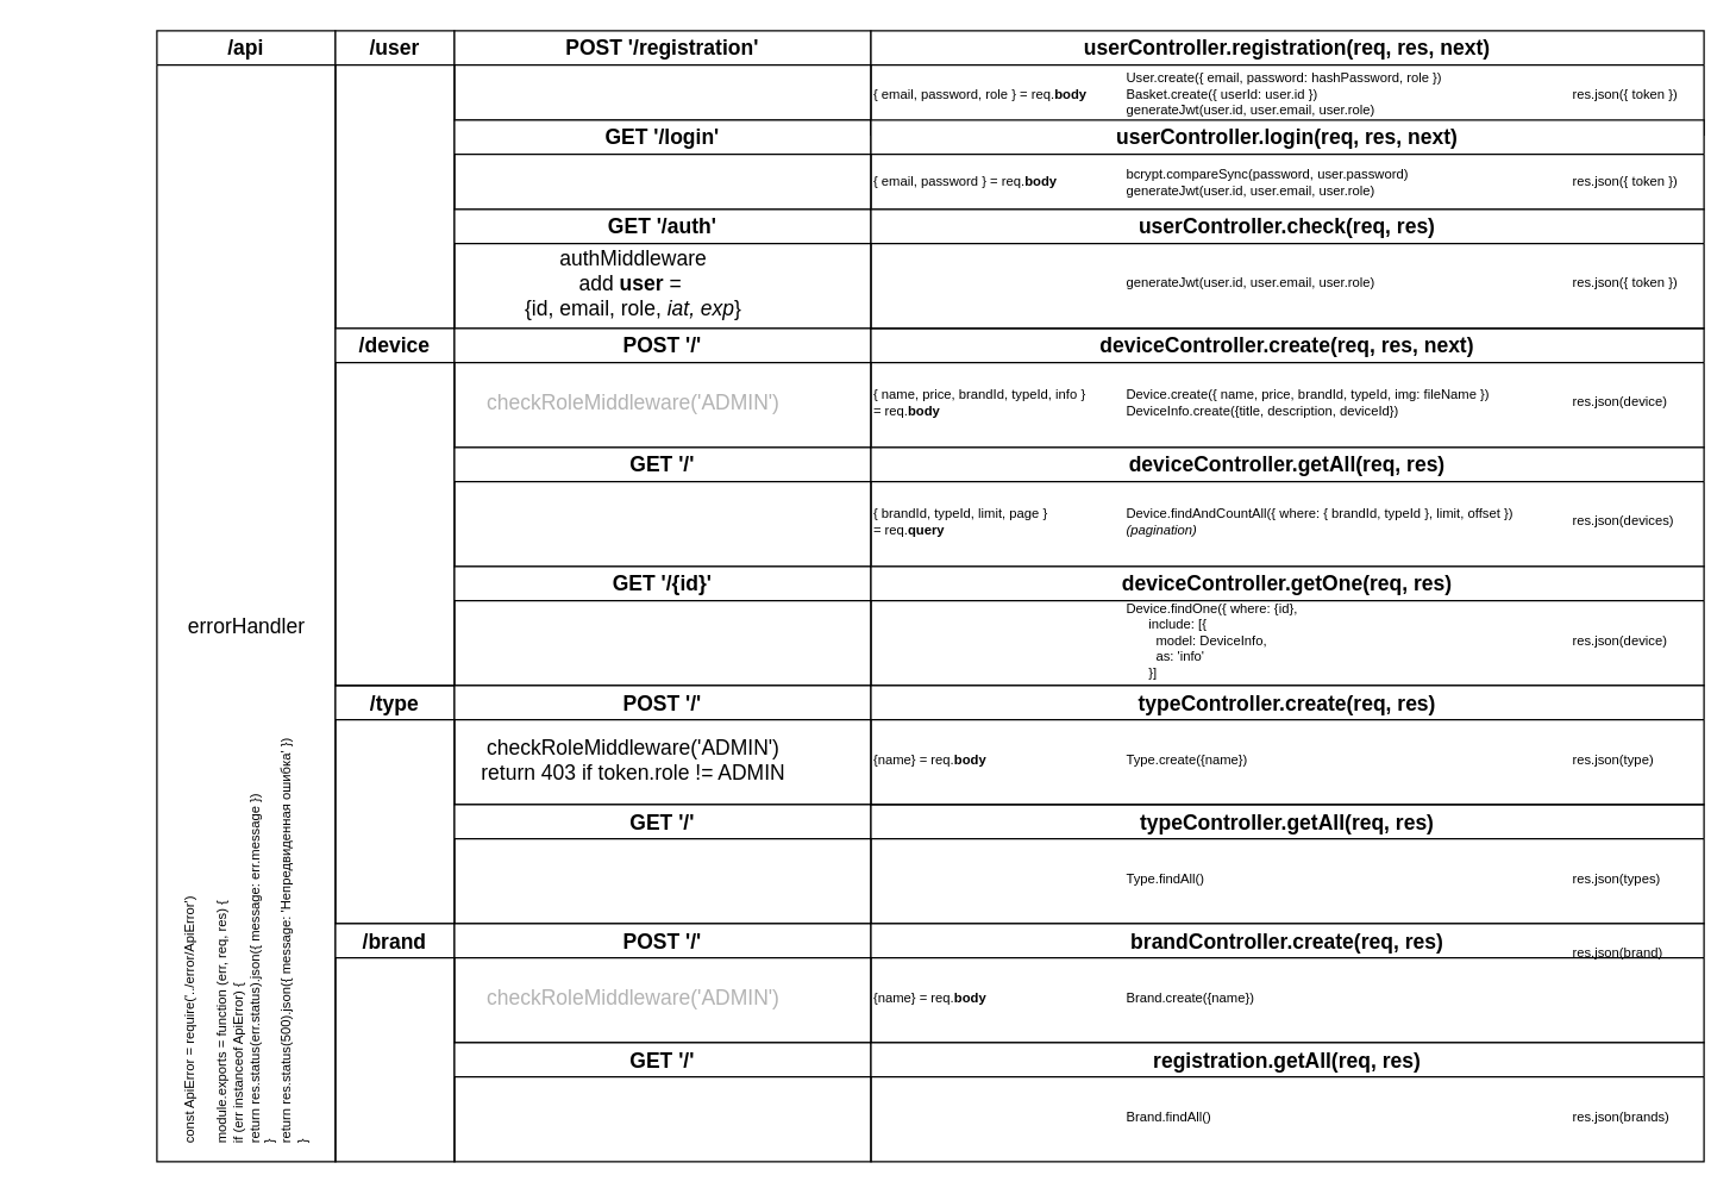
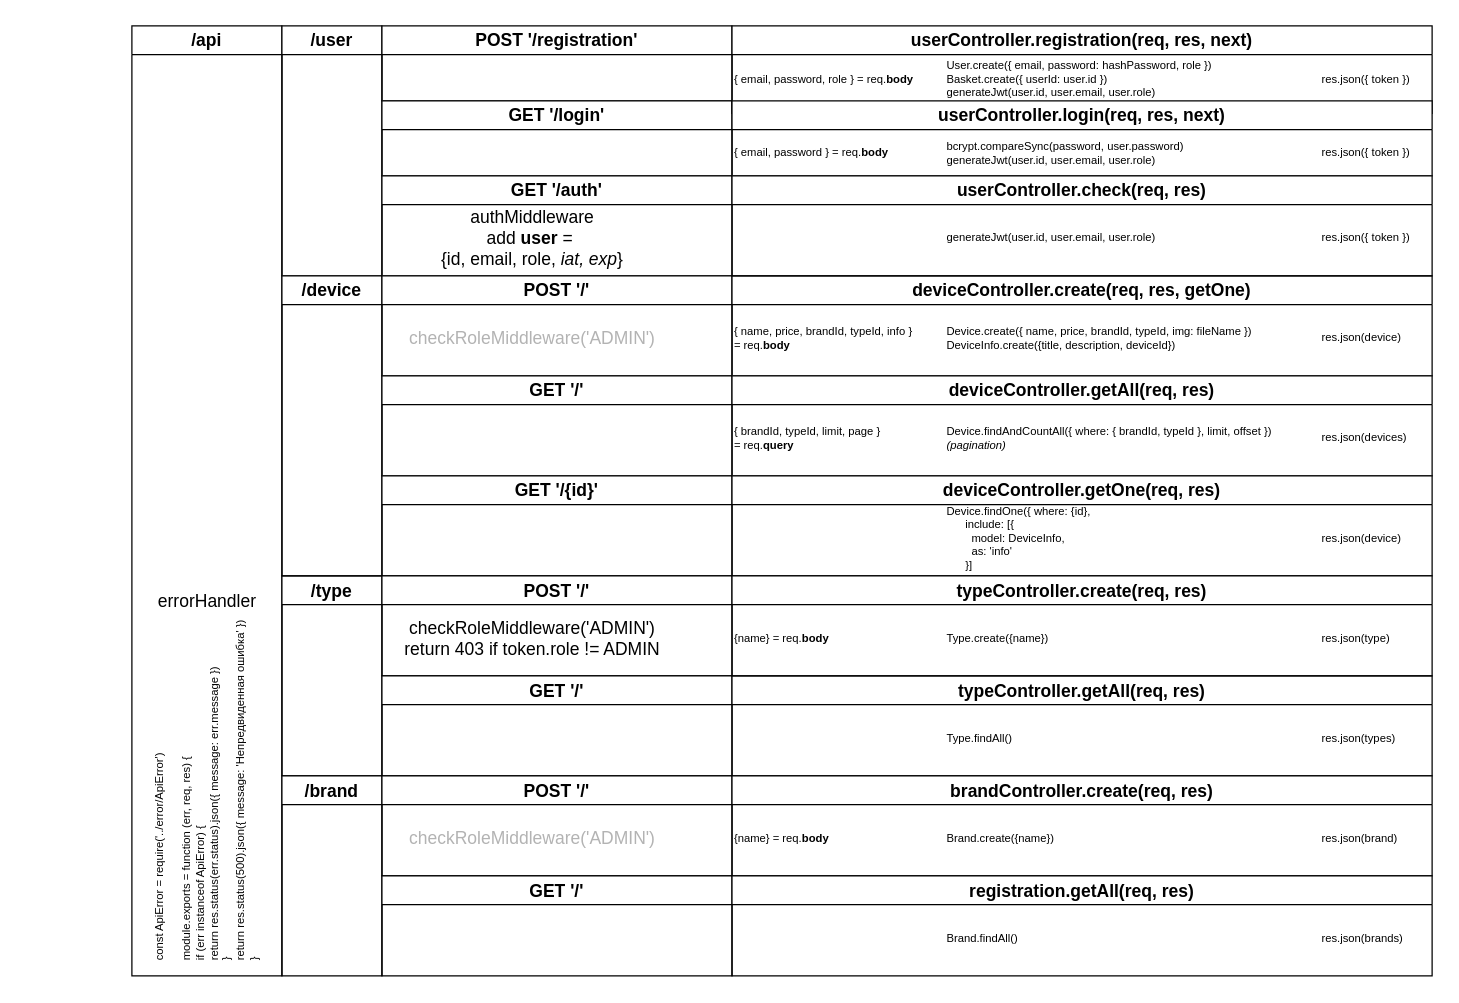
- <mxCell id="31" value="deviceController.create(req, res, next)" style="swimlane;whiteSpace=wrap;fontSize=14;" vertex="1" parent="1"><mxGeometry x="585" y="220" width="560" height="80" as="geometry" /></mxCell>
+ <mxCell id="31" value="deviceController.create(req, res, getOne)" style="swimlane;whiteSpace=wrap;fontSize=14;" vertex="1" parent="1"><mxGeometry x="585" y="220" width="560" height="80" as="geometry" /></mxCell>
- <mxCell id="3" value="errorHandler" style="text;html=1;align=center;verticalAlign=middle;resizable=0;points=[];autosize=1;strokeColor=none;fontSize=14;" vertex="1" parent="2"><mxGeometry x="15" y="390" width="90" height="20" as="geometry" /></mxCell>
+ <mxCell id="3" value="errorHandler" style="text;html=1;align=center;verticalAlign=middle;resizable=0;points=[];autosize=1;strokeColor=none;fontSize=14;" vertex="1" parent="2"><mxGeometry x="15" y="450" width="90" height="20" as="geometry" /></mxCell>
- <mxCell id="48" value="res.json(brand)" style="text;html=1;align=left;verticalAlign=middle;resizable=0;points=[];autosize=1;strokeColor=none;fontSize=9;" vertex="1" parent="45"><mxGeometry x="470" y="10" width="80" height="20" as="geometry" /></mxCell>
+ <mxCell id="48" value="res.json(brand)" style="text;html=1;align=left;verticalAlign=middle;resizable=0;points=[];autosize=1;strokeColor=none;fontSize=9;" vertex="1" parent="45"><mxGeometry x="470" y="40" width="80" height="20" as="geometry" /></mxCell>
